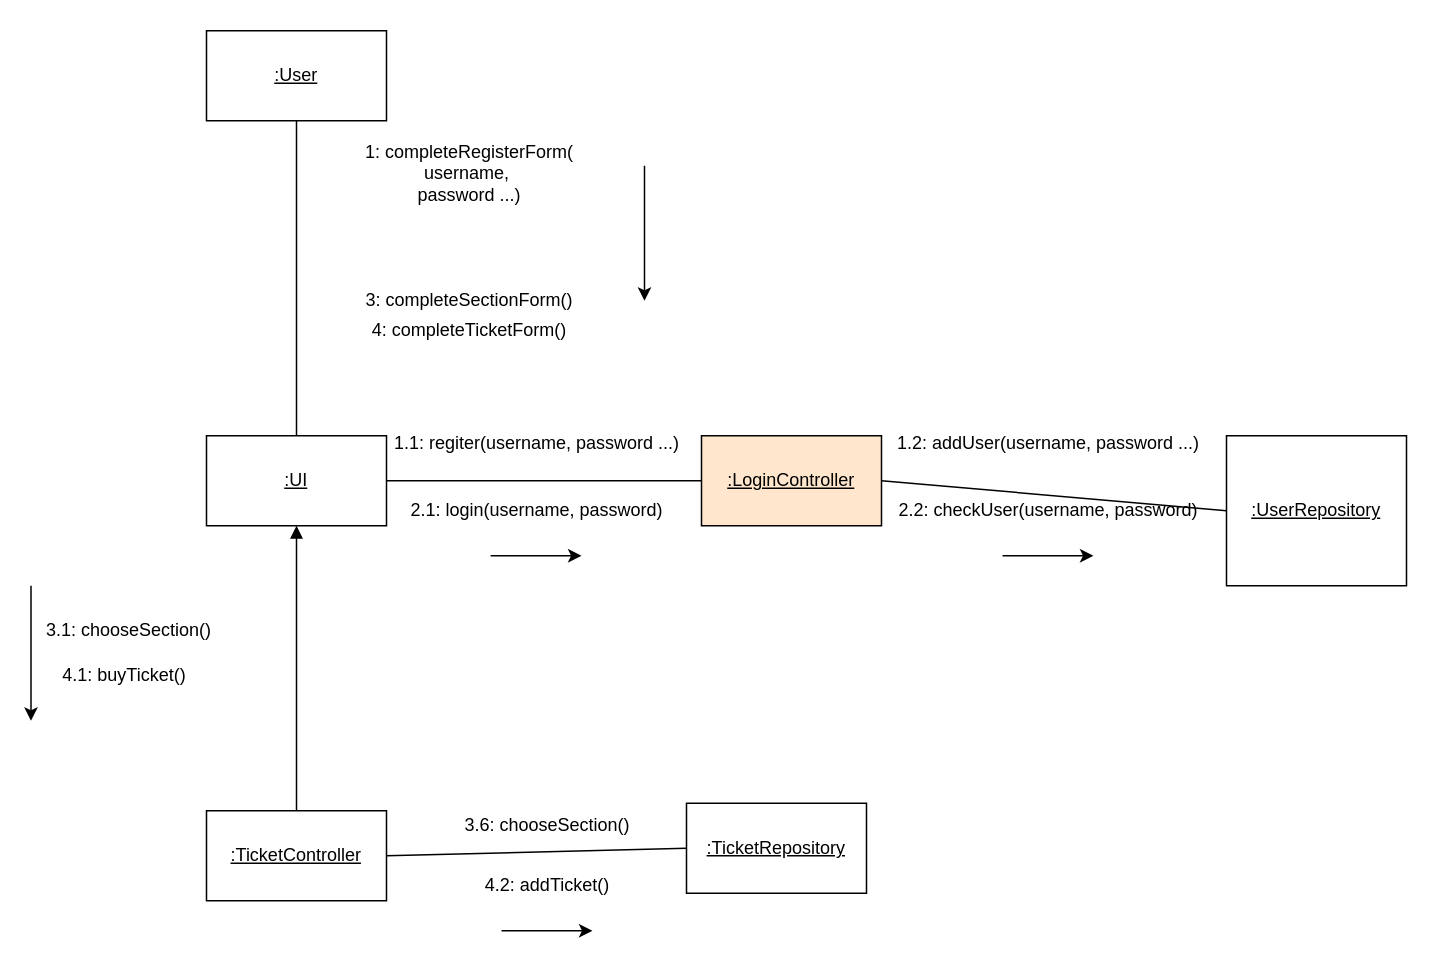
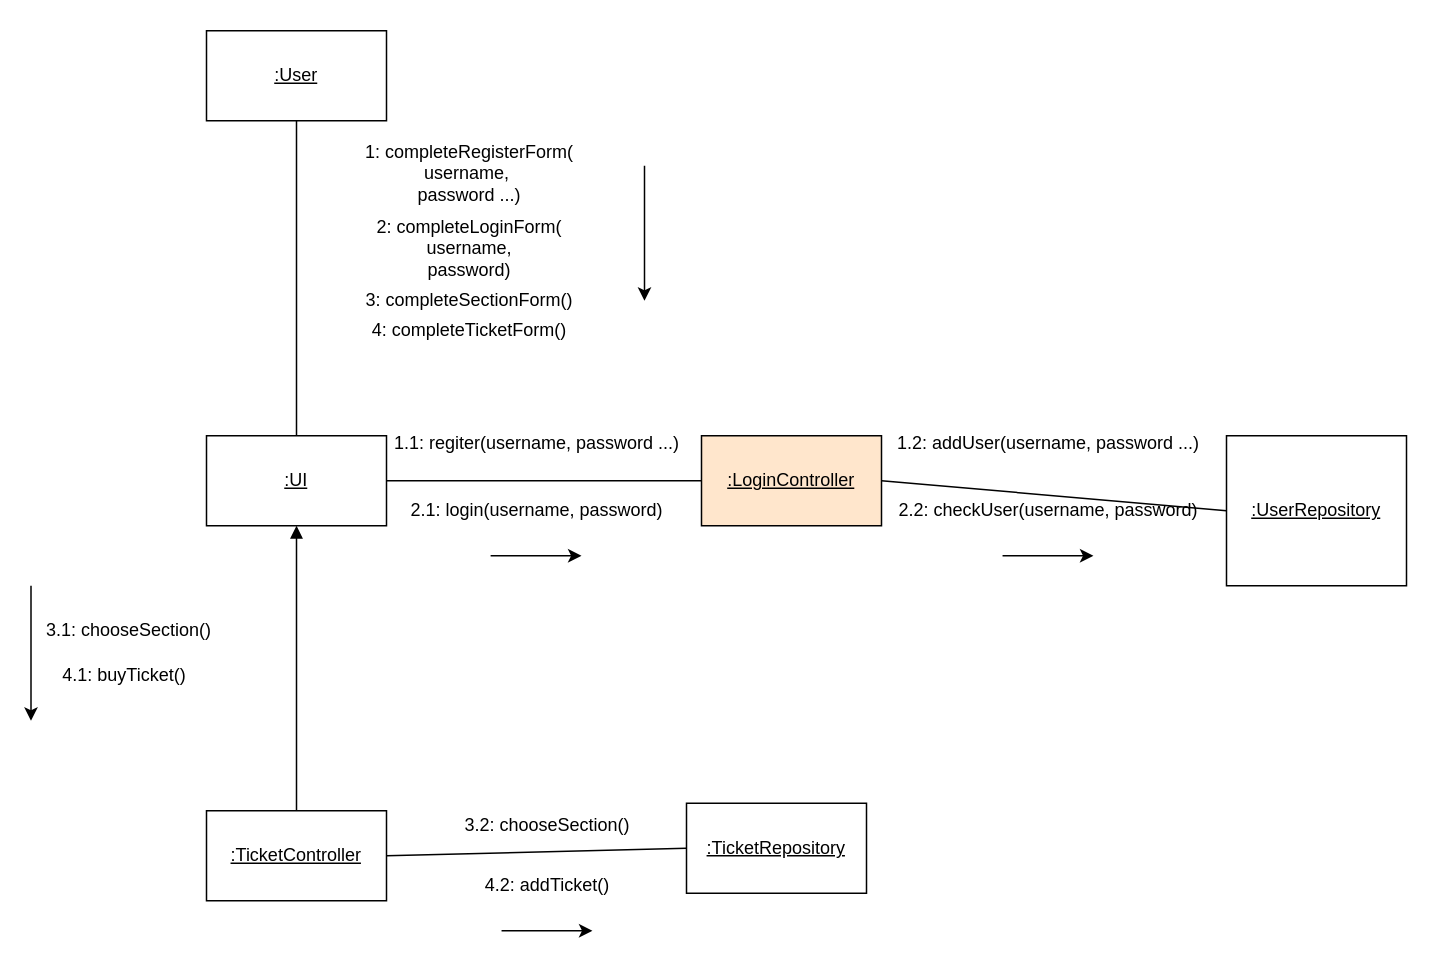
+ <mxCell id="11" value="2: completeLoginForm(&lt;br&gt;username,&lt;br&gt;password)" parent="1" vertex="1" style="text;html=1;align=center;verticalAlign=middle;resizable=0;points=[];autosize=1;"><mxGeometry as="geometry" x="241.82" y="140" width="140" height="50" /></mxCell>
- <mxCell id="22" value="3.6: chooseSection()" parent="1" vertex="1" style="text;html=1;align=center;verticalAlign=middle;resizable=0;points=[];autosize=1;"><mxGeometry as="geometry" x="299" y="540" width="130" height="20" /></mxCell>
+ <mxCell id="22" value="3.2: chooseSection()" parent="1" vertex="1" style="text;html=1;align=center;verticalAlign=middle;resizable=0;points=[];autosize=1;"><mxGeometry as="geometry" x="299" y="540" width="130" height="20" /></mxCell>
